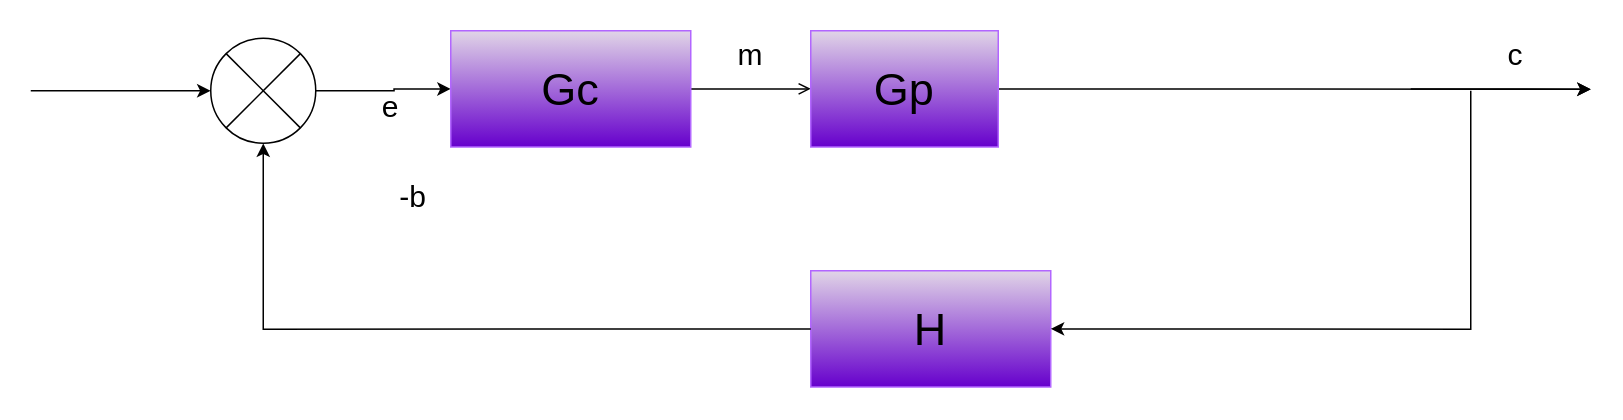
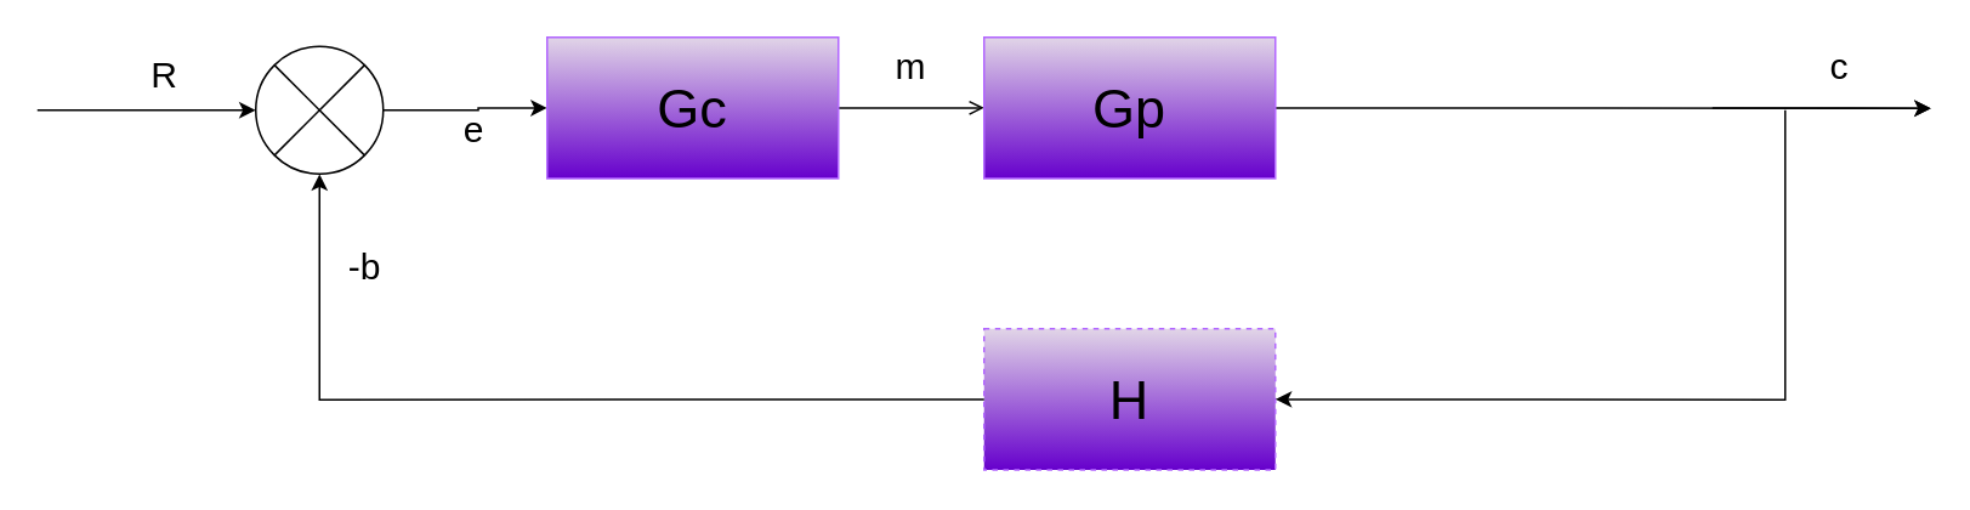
+ <mxCell id="13" value="&lt;font style=&quot;font-size: 20px;&quot;&gt;R&lt;/font&gt;" style="text;html=1;align=center;verticalAlign=middle;whiteSpace=wrap;rounded=0;" vertex="1" parent="1"><mxGeometry x="60" y="25" width="60" height="30" as="geometry" /></mxCell>
- <mxCell id="7" value="&lt;font style=&quot;font-size: 30px;&quot;&gt;Gp&lt;/font&gt;" style="rounded=0;whiteSpace=wrap;html=1;strokeColor=#B266FF;align=center;verticalAlign=middle;fontFamily=Helvetica;fontSize=12;fontColor=default;fillColor=#e1d5e7;gradientColor=#6600CC;" vertex="1" parent="1"><mxGeometry x="540" y="20" width="125" height="77.5" as="geometry" /></mxCell>
+ <mxCell id="7" value="&lt;font style=&quot;font-size: 30px;&quot;&gt;Gp&lt;/font&gt;" style="rounded=0;whiteSpace=wrap;html=1;strokeColor=#B266FF;align=center;verticalAlign=middle;fontFamily=Helvetica;fontSize=12;fontColor=default;fillColor=#e1d5e7;gradientColor=#6600CC;" vertex="1" parent="1"><mxGeometry x="540" y="20" width="160" height="77.5" as="geometry" /></mxCell>
- <mxCell id="14" value="&lt;span style=&quot;font-size: 20px;&quot;&gt;-b&lt;/span&gt;" style="text;html=1;align=center;verticalAlign=middle;whiteSpace=wrap;rounded=0;" vertex="1" parent="1"><mxGeometry x="245" y="115" width="60" height="30" as="geometry" /></mxCell>
+ <mxCell id="14" value="&lt;span style=&quot;font-size: 20px;&quot;&gt;-b&lt;/span&gt;" style="text;html=1;align=center;verticalAlign=middle;whiteSpace=wrap;rounded=0;" vertex="1" parent="1"><mxGeometry x="170" y="130" width="60" height="30" as="geometry" /></mxCell>
- <mxCell id="8" value="&lt;font style=&quot;font-size: 30px;&quot;&gt;H&lt;/font&gt;" style="rounded=0;whiteSpace=wrap;html=1;strokeColor=#B266FF;align=center;verticalAlign=middle;fontFamily=Helvetica;fontSize=12;fontColor=default;fillColor=#e1d5e7;gradientColor=#6600CC;" vertex="1" parent="1"><mxGeometry x="540" y="180" width="160" height="77.5" as="geometry" /></mxCell>
+ <mxCell id="8" value="&lt;font style=&quot;font-size: 30px;&quot;&gt;H&lt;/font&gt;" style="rounded=0;whiteSpace=wrap;html=1;strokeColor=#B266FF;align=center;verticalAlign=middle;fontFamily=Helvetica;fontSize=12;fontColor=default;fillColor=#e1d5e7;gradientColor=#6600CC;dashed=1;" vertex="1" parent="1"><mxGeometry x="540" y="180" width="160" height="77.5" as="geometry" /></mxCell>
